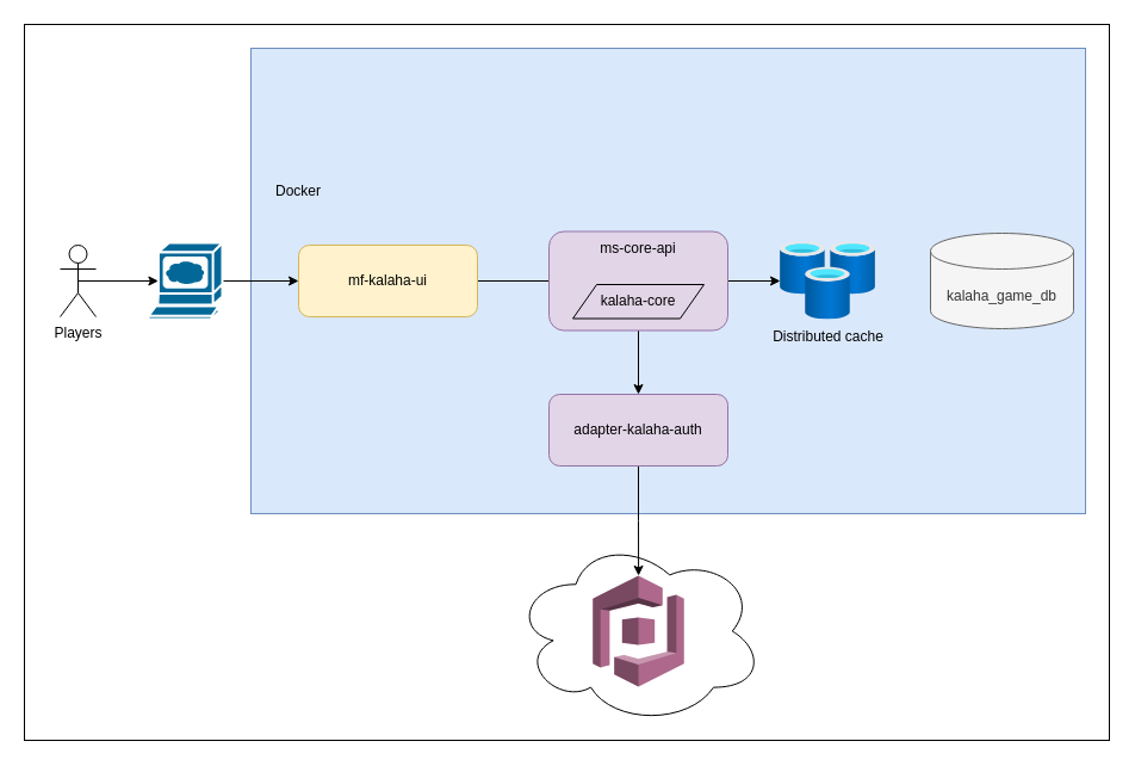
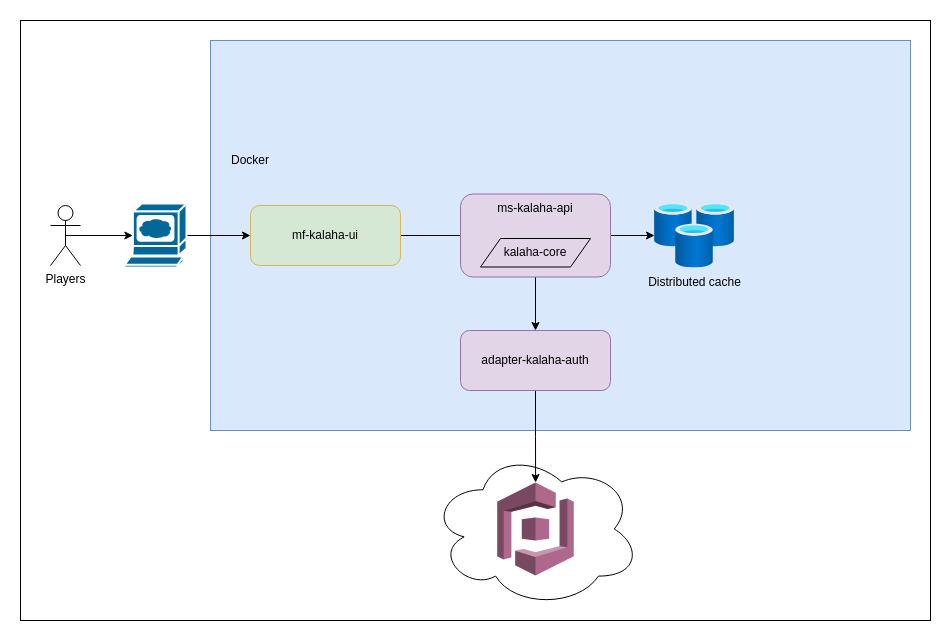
- <mxCell id="9" value="ms-core-api" style="rounded=1;whiteSpace=wrap;html=1;fillColor=#e1d5e7;strokeColor=#9673a6;verticalAlign=top;" parent="1" vertex="1"><mxGeometry x="460" y="193.5" width="150" height="83" as="geometry" /></mxCell>
+ <mxCell id="9" value="ms-kalaha-api" style="rounded=1;whiteSpace=wrap;html=1;fillColor=#e1d5e7;strokeColor=#9673a6;verticalAlign=top;" parent="1" vertex="1"><mxGeometry x="460" y="193.5" width="150" height="83" as="geometry" /></mxCell>
- <mxCell id="6" value="mf-kalaha-ui" style="rounded=1;whiteSpace=wrap;html=1;fillColor=#fff2cc;strokeColor=#d6b656;" parent="1" vertex="1"><mxGeometry x="250" y="205" width="150" height="60" as="geometry" /></mxCell>
+ <mxCell id="6" value="mf-kalaha-ui" style="rounded=1;whiteSpace=wrap;html=1;fillColor=#d5e8d4;strokeColor=#d6b656;" parent="1" vertex="1"><mxGeometry x="250" y="205" width="150" height="60" as="geometry" /></mxCell>
- <mxCell id="15" value="kalaha_game_db" style="shape=cylinder3;whiteSpace=wrap;html=1;boundedLbl=1;backgroundOutline=1;size=15;fillColor=#f5f5f5;fontColor=#333333;strokeColor=#666666;" parent="1" vertex="1"><mxGeometry x="780" y="195" width="120" height="80" as="geometry" /></mxCell>
